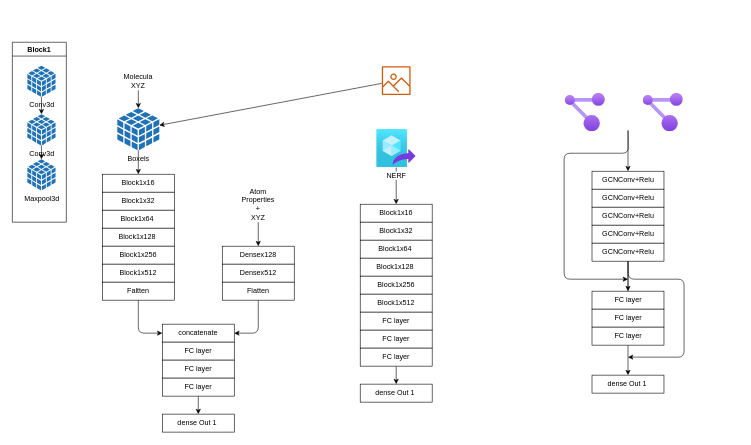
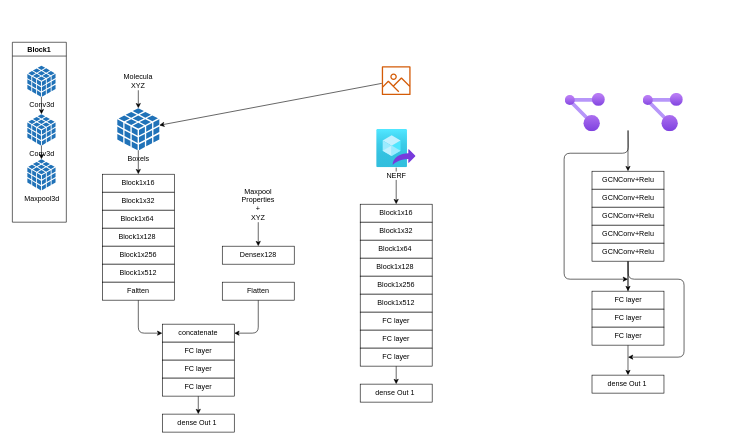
- <mxCell id="15" value="Atom&lt;br&gt;Properties &lt;br&gt;+&lt;br&gt;XYZ" style="text;html=1;strokeColor=none;fillColor=none;align=center;verticalAlign=middle;whiteSpace=wrap;rounded=0;" parent="1" vertex="1"><mxGeometry x="385" y="310" width="90" height="60" as="geometry" /></mxCell>
+ <mxCell id="15" value="Maxpool&lt;br&gt;Properties &lt;br&gt;+&lt;br&gt;XYZ" style="text;html=1;strokeColor=none;fillColor=none;align=center;verticalAlign=middle;whiteSpace=wrap;rounded=0;" parent="1" vertex="1"><mxGeometry x="385" y="310" width="90" height="60" as="geometry" /></mxCell>
- <mxCell id="17" value="Densex512" style="rounded=0;whiteSpace=wrap;html=1;fillColor=default;" parent="1" vertex="1"><mxGeometry x="370" y="440" width="120" height="30" as="geometry" /></mxCell>
